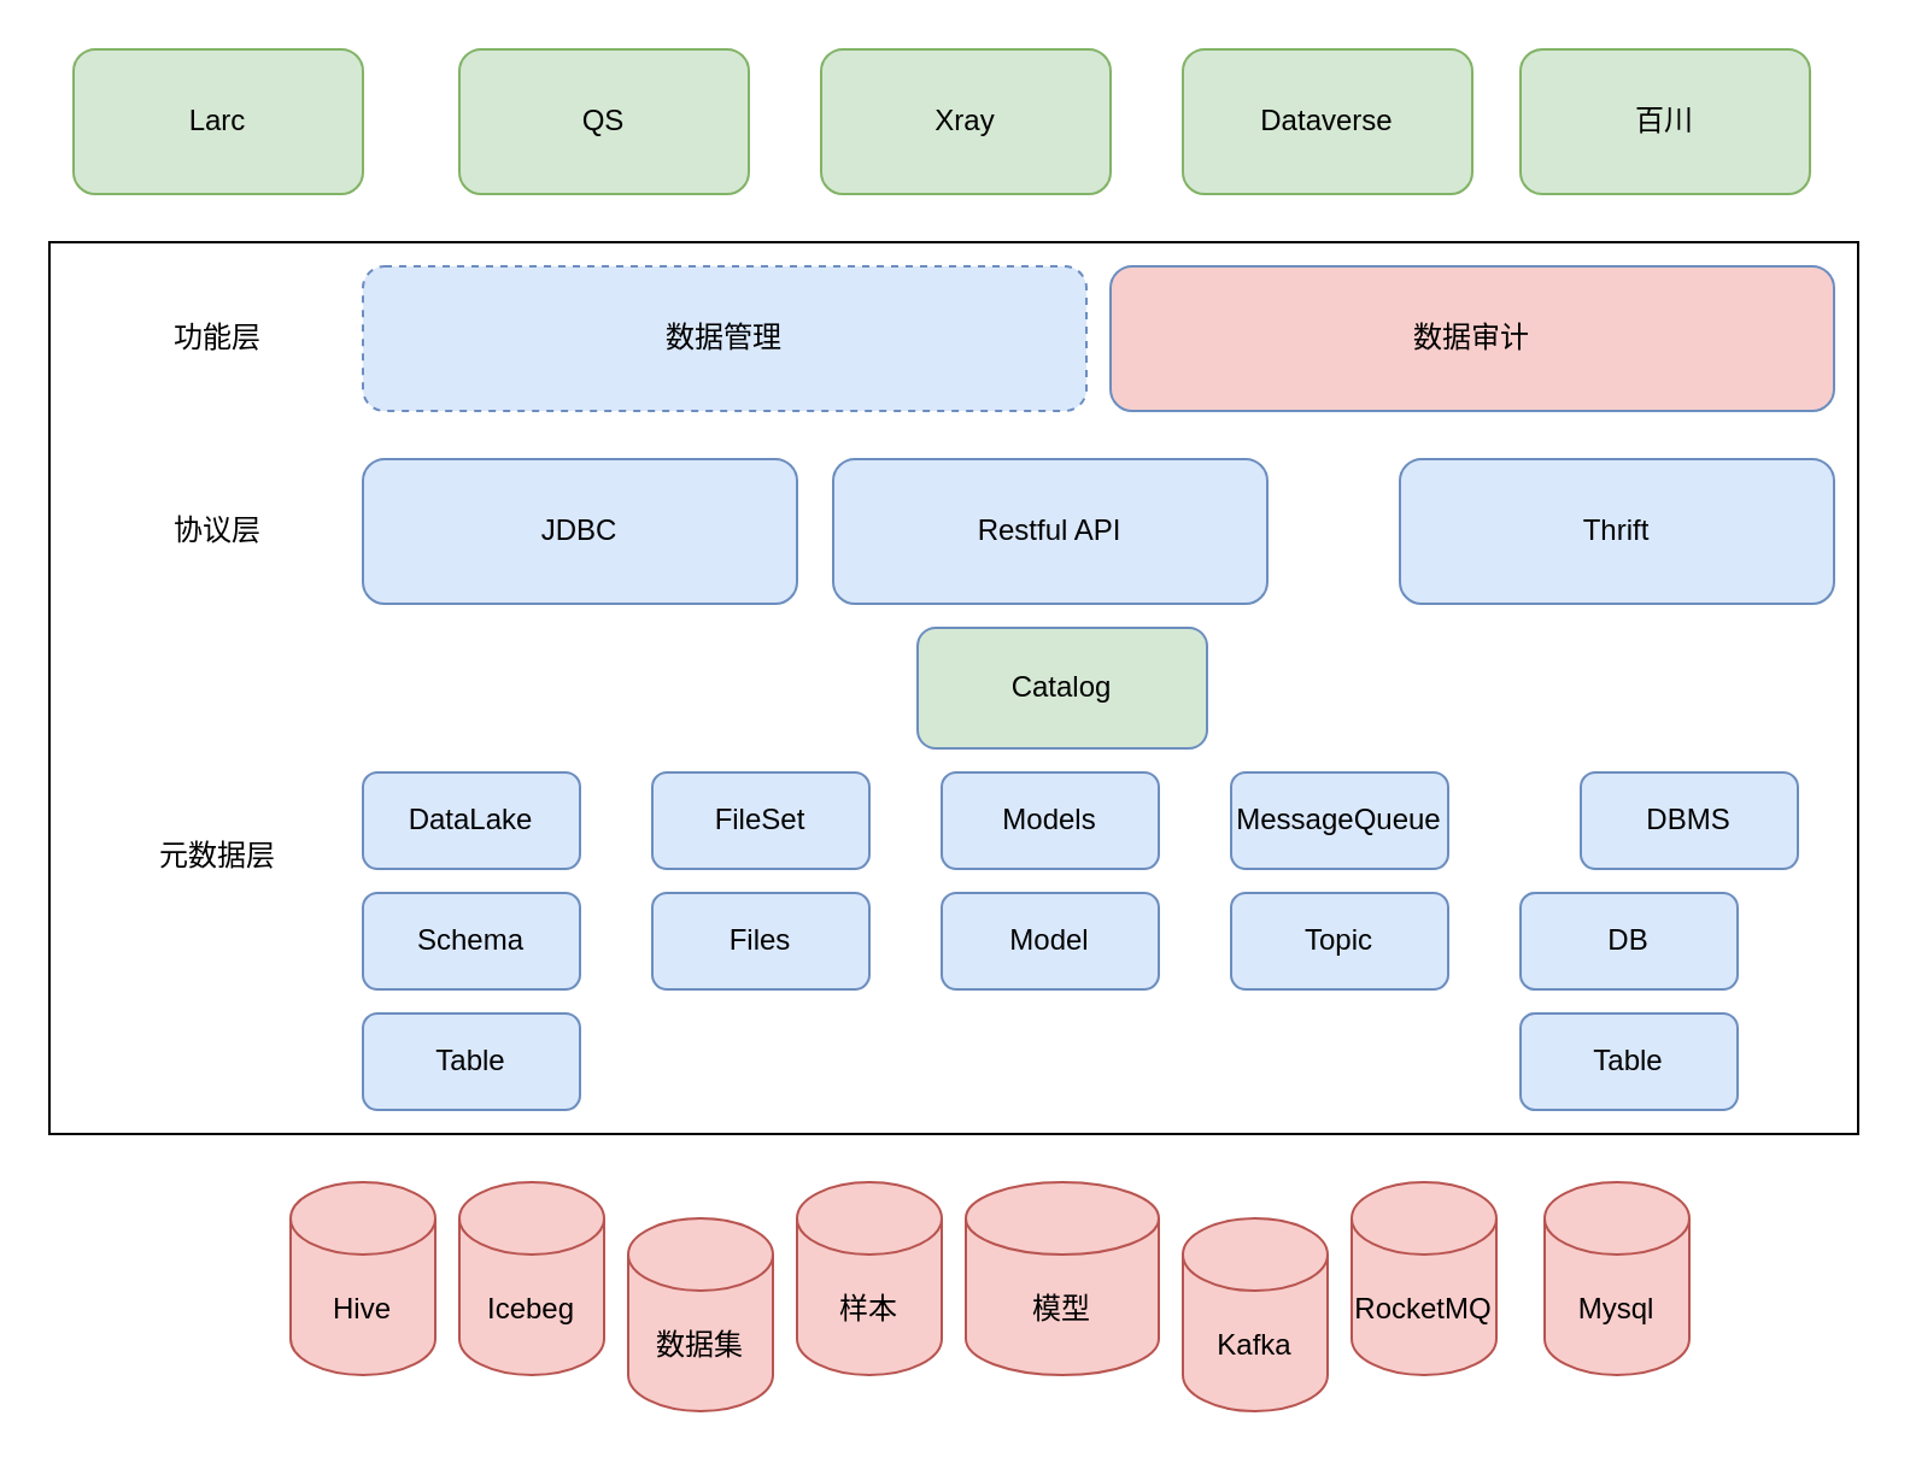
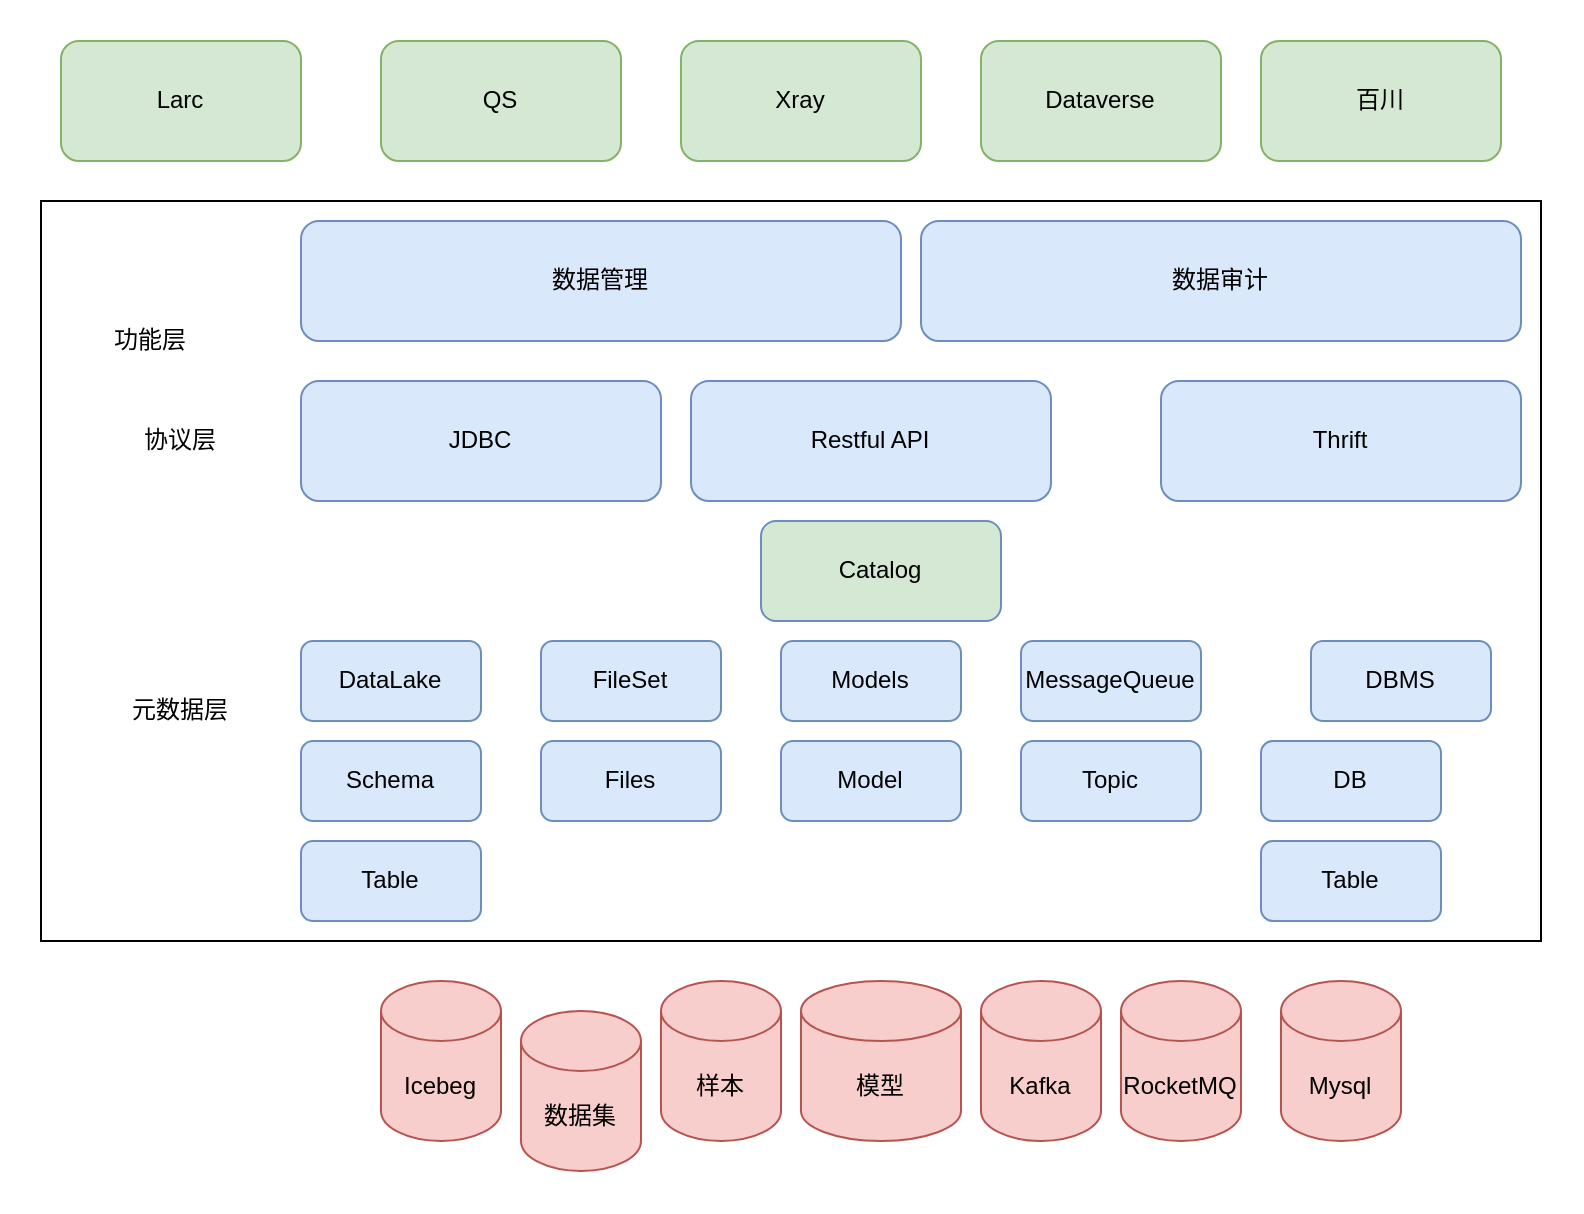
- <mxCell id="8" value="功能层" style="text;html=1;align=center;verticalAlign=middle;whiteSpace=wrap;rounded=0;" vertex="1" parent="1"><mxGeometry x="60" y="125" width="60" height="30" as="geometry" /></mxCell>
+ <mxCell id="8" value="功能层" style="text;html=1;align=center;verticalAlign=middle;whiteSpace=wrap;rounded=0;" vertex="1" parent="1"><mxGeometry x="45" y="155" width="60" height="30" as="geometry" /></mxCell>
- <mxCell id="3" value="数据管理" style="rounded=1;whiteSpace=wrap;html=1;fillColor=#dae8fc;strokeColor=#6c8ebf;dashed=1;" vertex="1" parent="1"><mxGeometry x="150" y="110" width="300" height="60" as="geometry" /></mxCell>
+ <mxCell id="3" value="数据管理" style="rounded=1;whiteSpace=wrap;html=1;fillColor=#dae8fc;strokeColor=#6c8ebf;" vertex="1" parent="1"><mxGeometry x="150" y="110" width="300" height="60" as="geometry" /></mxCell>
- <mxCell id="4" value="数据审计" style="rounded=1;whiteSpace=wrap;html=1;fillColor=#f8cecc;strokeColor=#6c8ebf;" vertex="1" parent="1"><mxGeometry x="460" y="110" width="300" height="60" as="geometry" /></mxCell>
+ <mxCell id="4" value="数据审计" style="rounded=1;whiteSpace=wrap;html=1;fillColor=#dae8fc;strokeColor=#6c8ebf;" vertex="1" parent="1"><mxGeometry x="460" y="110" width="300" height="60" as="geometry" /></mxCell>
- <mxCell id="13" value="Hive" style="shape=cylinder3;whiteSpace=wrap;html=1;boundedLbl=1;backgroundOutline=1;size=15;fillColor=#f8cecc;strokeColor=#b85450;" vertex="1" parent="1"><mxGeometry x="120" y="490" width="60" height="80" as="geometry" /></mxCell>
- <mxCell id="18" value="Kafka" style="shape=cylinder3;whiteSpace=wrap;html=1;boundedLbl=1;backgroundOutline=1;size=15;fillColor=#f8cecc;strokeColor=#b85450;" vertex="1" parent="1"><mxGeometry x="490" y="505" width="60" height="80" as="geometry" /></mxCell>
+ <mxCell id="18" value="Kafka" style="shape=cylinder3;whiteSpace=wrap;html=1;boundedLbl=1;backgroundOutline=1;size=15;fillColor=#f8cecc;strokeColor=#b85450;" vertex="1" parent="1"><mxGeometry x="490" y="490" width="60" height="80" as="geometry" /></mxCell>
